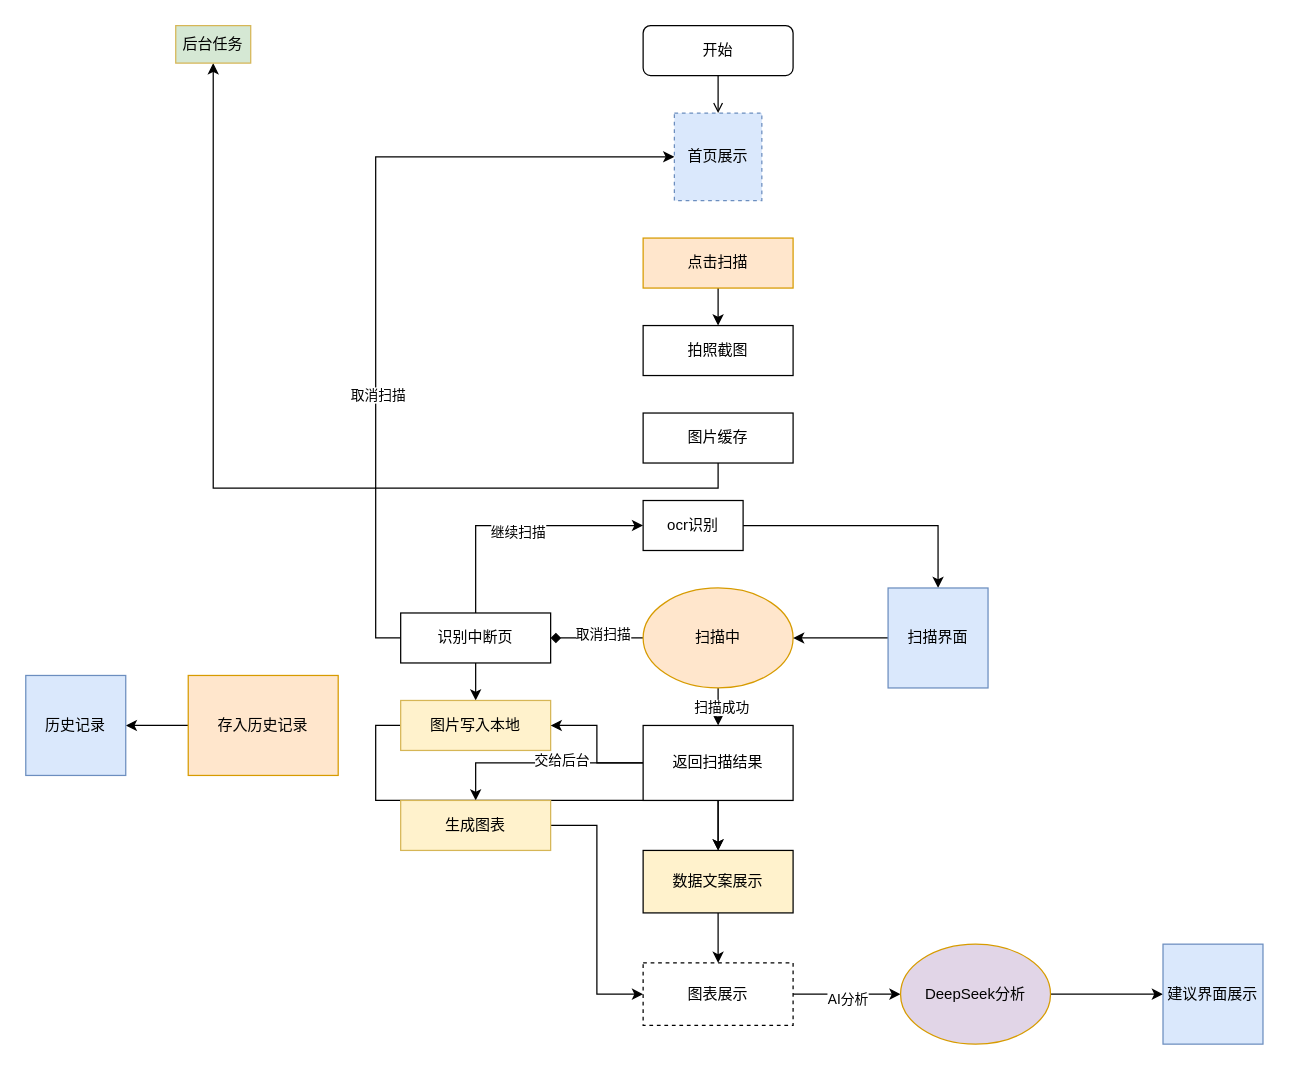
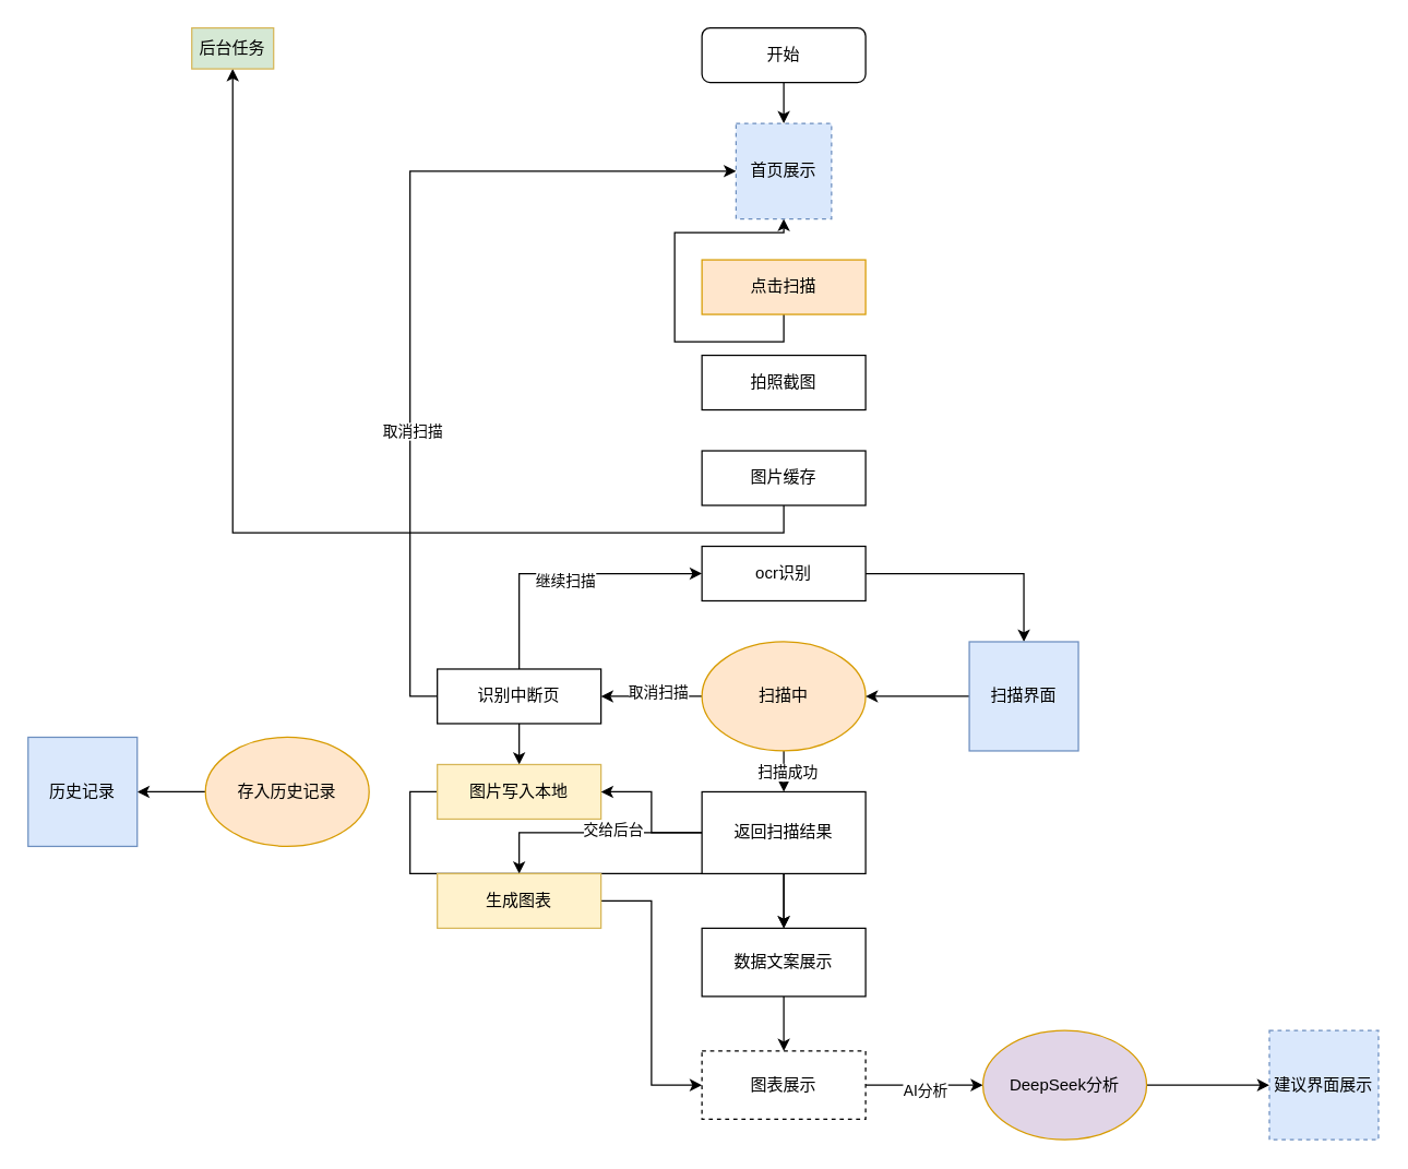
- <mxCell id="2" style="edgeStyle=orthogonalEdgeStyle;rounded=0;orthogonalLoop=1;jettySize=auto;html=1;exitX=0.5;exitY=1;exitDx=0;exitDy=0;entryX=0.5;entryY=0;entryDx=0;entryDy=0;endArrow=open;" edge="1" parent="1" source="3" target="42"><mxGeometry relative="1" as="geometry" /></mxCell>
+ <mxCell id="2" style="edgeStyle=orthogonalEdgeStyle;rounded=0;orthogonalLoop=1;jettySize=auto;html=1;exitX=0.5;exitY=1;exitDx=0;exitDy=0;entryX=0.5;entryY=0;entryDx=0;entryDy=0;" edge="1" parent="1" source="3" target="42"><mxGeometry relative="1" as="geometry" /></mxCell>
- <mxCell id="4" style="edgeStyle=orthogonalEdgeStyle;rounded=0;orthogonalLoop=1;jettySize=auto;html=1;exitX=0.5;exitY=1;exitDx=0;exitDy=0;entryX=0.5;entryY=0;entryDx=0;entryDy=0;" edge="1" parent="1" source="5" target="6"><mxGeometry relative="1" as="geometry" /></mxCell>
+ <mxCell id="4" style="edgeStyle=orthogonalEdgeStyle;rounded=0;orthogonalLoop=1;jettySize=auto;html=1;exitX=0.5;exitY=1;exitDx=0;exitDy=0;" edge="1" parent="1" source="5" target="42"><mxGeometry relative="1" as="geometry" /></mxCell>
- <mxCell id="10" value="ocr识别" style="rounded=0;whiteSpace=wrap;html=1;" vertex="1" parent="1"><mxGeometry x="514" y="400" width="80" height="40" as="geometry" /></mxCell>
+ <mxCell id="10" value="ocr识别" style="rounded=0;whiteSpace=wrap;html=1;" vertex="1" parent="1"><mxGeometry x="514" y="400" width="120" height="40" as="geometry" /></mxCell>
- <mxCell id="11" style="edgeStyle=orthogonalEdgeStyle;rounded=0;orthogonalLoop=1;jettySize=auto;html=1;exitX=0;exitY=0.5;exitDx=0;exitDy=0;entryX=1;entryY=0.5;entryDx=0;entryDy=0;endArrow=diamond;" edge="1" parent="1" source="15" target="21"><mxGeometry relative="1" as="geometry" /></mxCell>
+ <mxCell id="11" style="edgeStyle=orthogonalEdgeStyle;rounded=0;orthogonalLoop=1;jettySize=auto;html=1;exitX=0;exitY=0.5;exitDx=0;exitDy=0;entryX=1;entryY=0.5;entryDx=0;entryDy=0;" edge="1" parent="1" source="15" target="21"><mxGeometry relative="1" as="geometry" /></mxCell>
- <mxCell id="38" value="存入历史记录" style="whiteSpace=wrap;html=1;fillColor=#ffe6cc;strokeColor=#d79b00;rounded=0;" vertex="1" parent="1"><mxGeometry x="150" y="540" width="120" height="80" as="geometry" /></mxCell>
+ <mxCell id="38" value="存入历史记录" style="ellipse;whiteSpace=wrap;html=1;fillColor=#ffe6cc;strokeColor=#d79b00;" vertex="1" parent="1"><mxGeometry x="150" y="540" width="120" height="80" as="geometry" /></mxCell>
- <mxCell id="36" value="数据文案展示" style="rounded=0;whiteSpace=wrap;html=1;fillColor=#fff2cc;" vertex="1" parent="1"><mxGeometry x="514" y="680" width="120" height="50" as="geometry" /></mxCell>
+ <mxCell id="36" value="数据文案展示" style="rounded=0;whiteSpace=wrap;html=1;" vertex="1" parent="1"><mxGeometry x="514" y="680" width="120" height="50" as="geometry" /></mxCell>
- <mxCell id="41" value="建议界面展示" style="whiteSpace=wrap;html=1;aspect=fixed;fillColor=#dae8fc;strokeColor=#6c8ebf;" vertex="1" parent="1"><mxGeometry x="930" y="755" width="80" height="80" as="geometry" /></mxCell>
+ <mxCell id="41" value="建议界面展示" style="whiteSpace=wrap;html=1;aspect=fixed;fillColor=#dae8fc;strokeColor=#6c8ebf;dashed=1;" vertex="1" parent="1"><mxGeometry x="930" y="755" width="80" height="80" as="geometry" /></mxCell>
